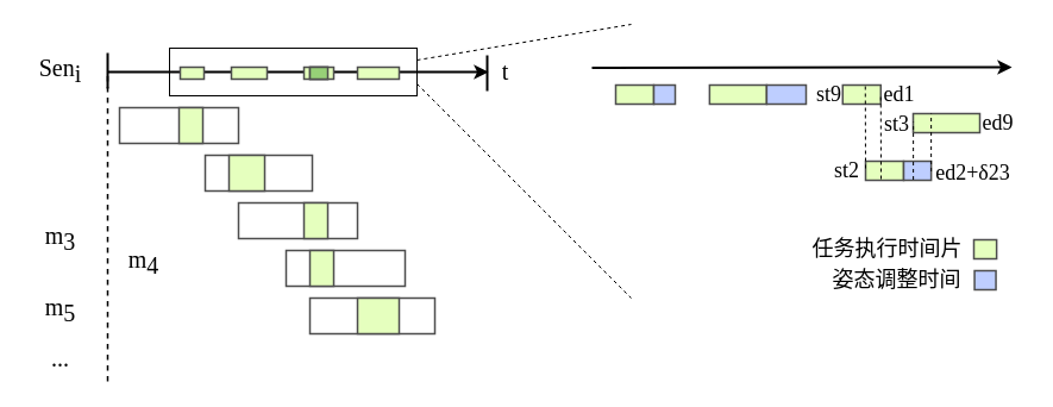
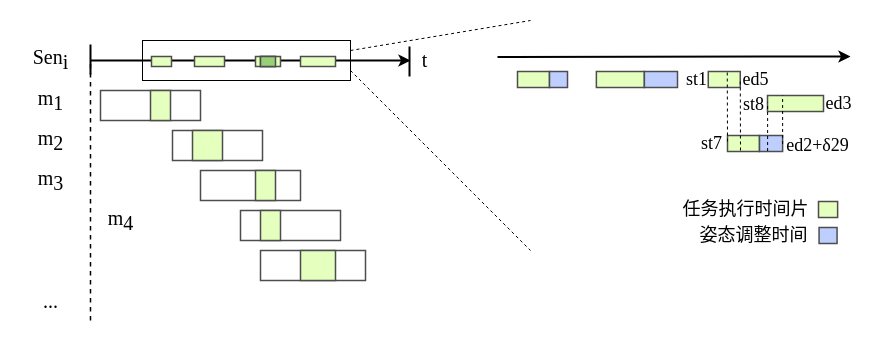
- <mxCell id="46" value="st9" style="text;html=1;align=center;verticalAlign=middle;resizable=0;points=[];autosize=1;strokeColor=none;fillColor=none;fontSize=18;fontFamily=Times New Roman;" parent="1" vertex="1"><mxGeometry x="676" y="59" width="40" height="40" as="geometry" /></mxCell>
+ <mxCell id="46" value="st1" style="text;html=1;align=center;verticalAlign=middle;resizable=0;points=[];autosize=1;strokeColor=none;fillColor=none;fontSize=18;fontFamily=Times New Roman;" parent="1" vertex="1"><mxGeometry x="676" y="59" width="40" height="40" as="geometry" /></mxCell>
- <mxCell id="49" value="ed1" style="text;html=1;align=center;verticalAlign=middle;resizable=0;points=[];autosize=1;strokeColor=none;fillColor=none;fontSize=18;fontFamily=Times New Roman;" parent="1" vertex="1"><mxGeometry x="729.77" y="59" width="50" height="40" as="geometry" /></mxCell>
+ <mxCell id="49" value="ed5" style="text;html=1;align=center;verticalAlign=middle;resizable=0;points=[];autosize=1;strokeColor=none;fillColor=none;fontSize=18;fontFamily=Times New Roman;" parent="1" vertex="1"><mxGeometry x="729.77" y="59" width="50" height="40" as="geometry" /></mxCell>
+ <mxCell id="7" value="m&lt;sub style=&quot;font-size: 20px;&quot;&gt;&lt;font style=&quot;font-size: 20px;&quot;&gt;1&lt;/font&gt;&lt;/sub&gt;" style="text;html=1;align=center;verticalAlign=middle;resizable=0;points=[];autosize=1;strokeColor=none;fillColor=none;fontSize=20;strokeWidth=1.5;fontFamily=Times New Roman;" parent="1" vertex="1"><mxGeometry x="25" y="80" width="50" height="40" as="geometry" /></mxCell>
- <mxCell id="51" value="ed9" style="text;html=1;align=center;verticalAlign=middle;resizable=0;points=[];autosize=1;strokeColor=none;fillColor=none;fontSize=18;fontFamily=Times New Roman;" parent="1" vertex="1"><mxGeometry x="813" y="83" width="50" height="40" as="geometry" /></mxCell>
+ <mxCell id="51" value="ed3" style="text;html=1;align=center;verticalAlign=middle;resizable=0;points=[];autosize=1;strokeColor=none;fillColor=none;fontSize=18;fontFamily=Times New Roman;" parent="1" vertex="1"><mxGeometry x="813" y="83" width="50" height="40" as="geometry" /></mxCell>
- <mxCell id="48" value="st3" style="text;html=1;align=center;verticalAlign=middle;resizable=0;points=[];autosize=1;strokeColor=none;fillColor=none;fontSize=18;fontFamily=Times New Roman;" parent="1" vertex="1"><mxGeometry x="733" y="84" width="40" height="40" as="geometry" /></mxCell>
+ <mxCell id="48" value="st8" style="text;html=1;align=center;verticalAlign=middle;resizable=0;points=[];autosize=1;strokeColor=none;fillColor=none;fontSize=18;fontFamily=Times New Roman;" parent="1" vertex="1"><mxGeometry x="733" y="84" width="40" height="40" as="geometry" /></mxCell>
+ <mxCell id="8" value="m&lt;sub style=&quot;font-size: 20px;&quot;&gt;&lt;font style=&quot;font-size: 20px;&quot;&gt;2&lt;/font&gt;&lt;/sub&gt;" style="text;html=1;align=center;verticalAlign=middle;resizable=0;points=[];autosize=1;strokeColor=none;fillColor=none;fontSize=20;strokeWidth=1.5;fontFamily=Times New Roman;" parent="1" vertex="1"><mxGeometry x="25" y="120" width="50" height="40" as="geometry" /></mxCell>
- <mxCell id="47" value="st2" style="text;html=1;align=center;verticalAlign=middle;resizable=0;points=[];autosize=1;strokeColor=none;fillColor=none;fontSize=18;fontFamily=Times New Roman;" parent="1" vertex="1"><mxGeometry x="691" y="123" width="40" height="40" as="geometry" /></mxCell>
+ <mxCell id="47" value="st7" style="text;html=1;align=center;verticalAlign=middle;resizable=0;points=[];autosize=1;strokeColor=none;fillColor=none;fontSize=18;fontFamily=Times New Roman;" parent="1" vertex="1"><mxGeometry x="691" y="123" width="40" height="40" as="geometry" /></mxCell>
- <mxCell id="50" value="ed2+δ23" style="text;html=1;align=center;verticalAlign=middle;resizable=0;points=[];autosize=1;strokeColor=none;fillColor=none;fontSize=18;fontFamily=Times New Roman;" parent="1" vertex="1"><mxGeometry x="772.12" y="125" width="90" height="40" as="geometry" /></mxCell>
+ <mxCell id="50" value="ed2+δ29" style="text;html=1;align=center;verticalAlign=middle;resizable=0;points=[];autosize=1;strokeColor=none;fillColor=none;fontSize=18;fontFamily=Times New Roman;" parent="1" vertex="1"><mxGeometry x="772.12" y="125" width="90" height="40" as="geometry" /></mxCell>
- <mxCell id="9" value="m&lt;sub style=&quot;font-size: 20px;&quot;&gt;&lt;font style=&quot;font-size: 20px;&quot;&gt;3&lt;/font&gt;&lt;/sub&gt;" style="text;html=1;align=center;verticalAlign=middle;resizable=0;points=[];autosize=1;strokeColor=none;fillColor=none;fontSize=20;strokeWidth=1.5;fontFamily=Times New Roman;" parent="1" vertex="1"><mxGeometry x="25" y="180" width="50" height="40" as="geometry" /></mxCell>
+ <mxCell id="9" value="m&lt;sub style=&quot;font-size: 20px;&quot;&gt;&lt;font style=&quot;font-size: 20px;&quot;&gt;3&lt;/font&gt;&lt;/sub&gt;" style="text;html=1;align=center;verticalAlign=middle;resizable=0;points=[];autosize=1;strokeColor=none;fillColor=none;fontSize=20;strokeWidth=1.5;fontFamily=Times New Roman;" parent="1" vertex="1"><mxGeometry x="25" y="160" width="50" height="40" as="geometry" /></mxCell>
- <mxCell id="17" value="m&lt;sub style=&quot;font-size: 20px;&quot;&gt;&lt;font style=&quot;font-size: 20px;&quot;&gt;5&lt;/font&gt;&lt;/sub&gt;" style="text;html=1;align=center;verticalAlign=middle;resizable=0;points=[];autosize=1;strokeColor=none;fillColor=none;fontSize=20;strokeWidth=1.5;fontFamily=Times New Roman;" parent="1" vertex="1"><mxGeometry x="25" y="240" width="50" height="40" as="geometry" /></mxCell>
